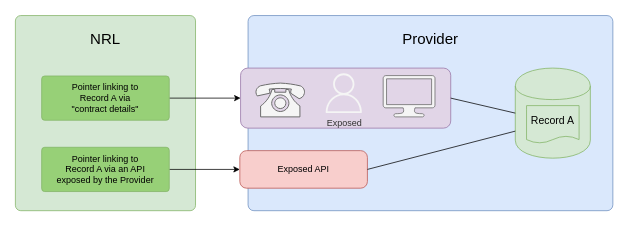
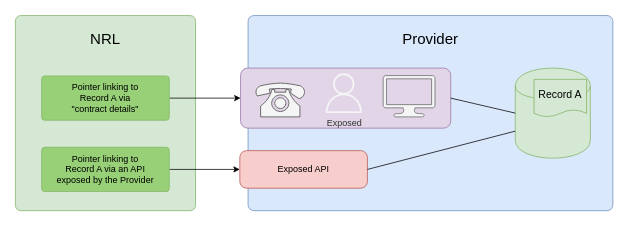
- <mxCell id="7" value="Record A" style="shape=document;whiteSpace=wrap;html=1;boundedLbl=1;fontSize=14;fillColor=#d5e8d4;strokeColor=#82b366;size=0.19;" vertex="1" parent="1"><mxGeometry x="701" y="140" width="70" height="50" as="geometry" /></mxCell>
+ <mxCell id="7" value="Record A" style="shape=document;whiteSpace=wrap;html=1;boundedLbl=1;fontSize=14;fillColor=#d5e8d4;strokeColor=#82b366;size=0.19;" vertex="1" parent="1"><mxGeometry x="711" y="105" width="70" height="50" as="geometry" /></mxCell>
